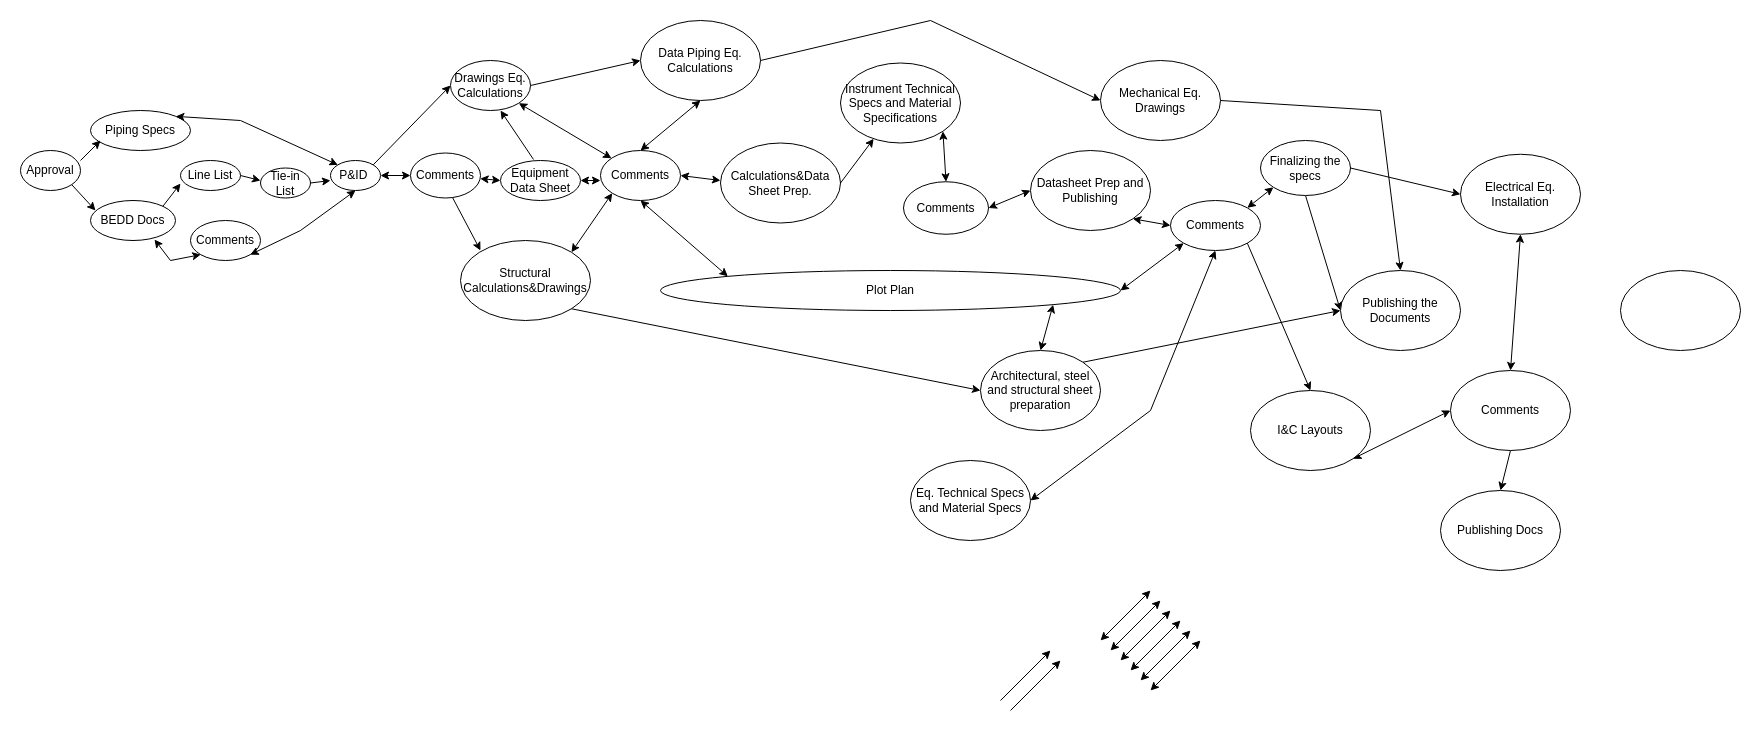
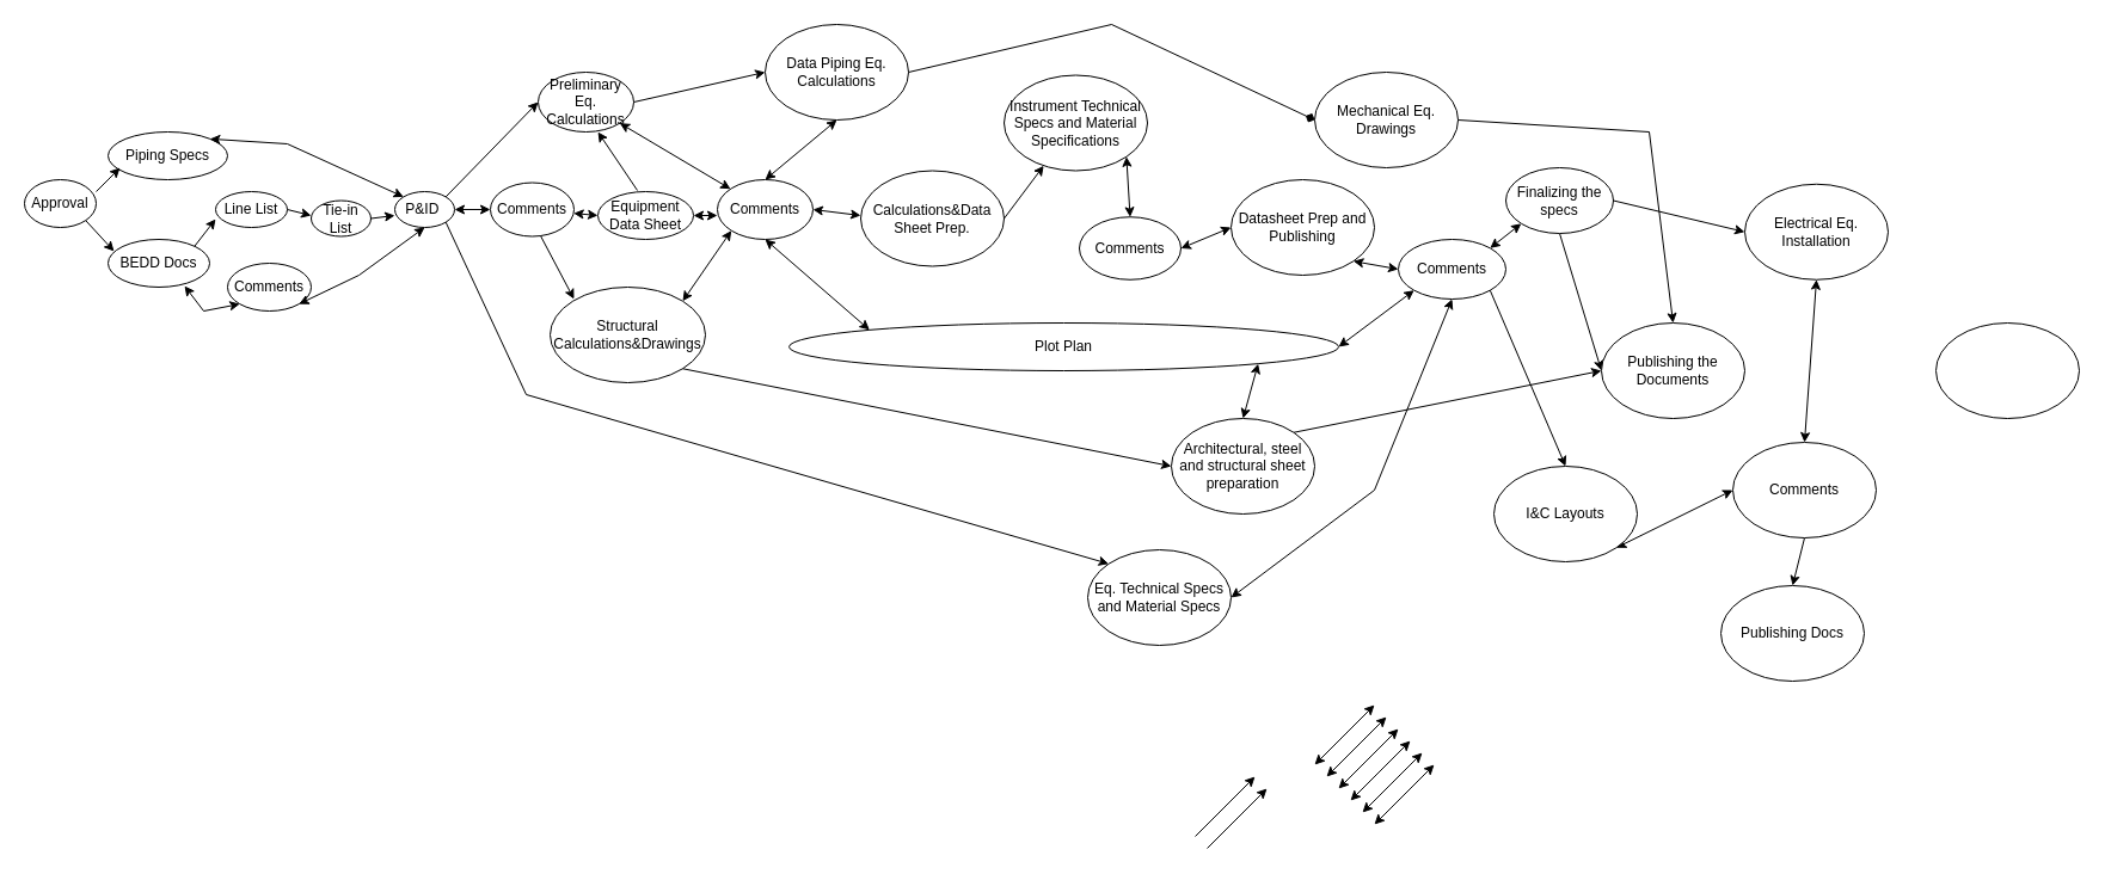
- <mxCell id="6" value="Drawings Eq. Calculations" style="ellipse;whiteSpace=wrap;html=1;" parent="1" vertex="1"><mxGeometry x="450" y="60" width="80" height="50" as="geometry" /></mxCell>
+ <mxCell id="6" value="Preliminary Eq. Calculations" style="ellipse;whiteSpace=wrap;html=1;" parent="1" vertex="1"><mxGeometry x="450" y="60" width="80" height="50" as="geometry" /></mxCell>
- <mxCell id="61" value="" style="endArrow=classic;html=1;rounded=0;entryX=0;entryY=0.5;entryDx=0;entryDy=0;exitX=1;exitY=0.5;exitDx=0;exitDy=0;" parent="1" source="10" target="59" edge="1"><mxGeometry width="50" height="50" relative="1" as="geometry"><mxPoint x="1010" y="80" as="sourcePoint" /><mxPoint x="1060" y="30" as="targetPoint" /><Array as="points"><mxPoint x="930" y="20" /></Array></mxGeometry></mxCell>
+ <mxCell id="61" value="" style="endArrow=diamond;html=1;rounded=0;entryX=0;entryY=0.5;entryDx=0;entryDy=0;exitX=1;exitY=0.5;exitDx=0;exitDy=0;" parent="1" source="10" target="59" edge="1"><mxGeometry width="50" height="50" relative="1" as="geometry"><mxPoint x="1010" y="80" as="sourcePoint" /><mxPoint x="1060" y="30" as="targetPoint" /><Array as="points"><mxPoint x="930" y="20" /></Array></mxGeometry></mxCell>
+ <mxCell id="49" value="" style="endArrow=classic;html=1;rounded=0;entryX=0;entryY=0;entryDx=0;entryDy=0;exitX=1;exitY=1;exitDx=0;exitDy=0;" parent="1" edge="1" target="69" source="4"><mxGeometry width="50" height="50" relative="1" as="geometry"><mxPoint x="790" y="560" as="sourcePoint" /><mxPoint x="840" y="510" as="targetPoint" /><Array as="points"><mxPoint x="440" y="330" /></Array></mxGeometry></mxCell>
